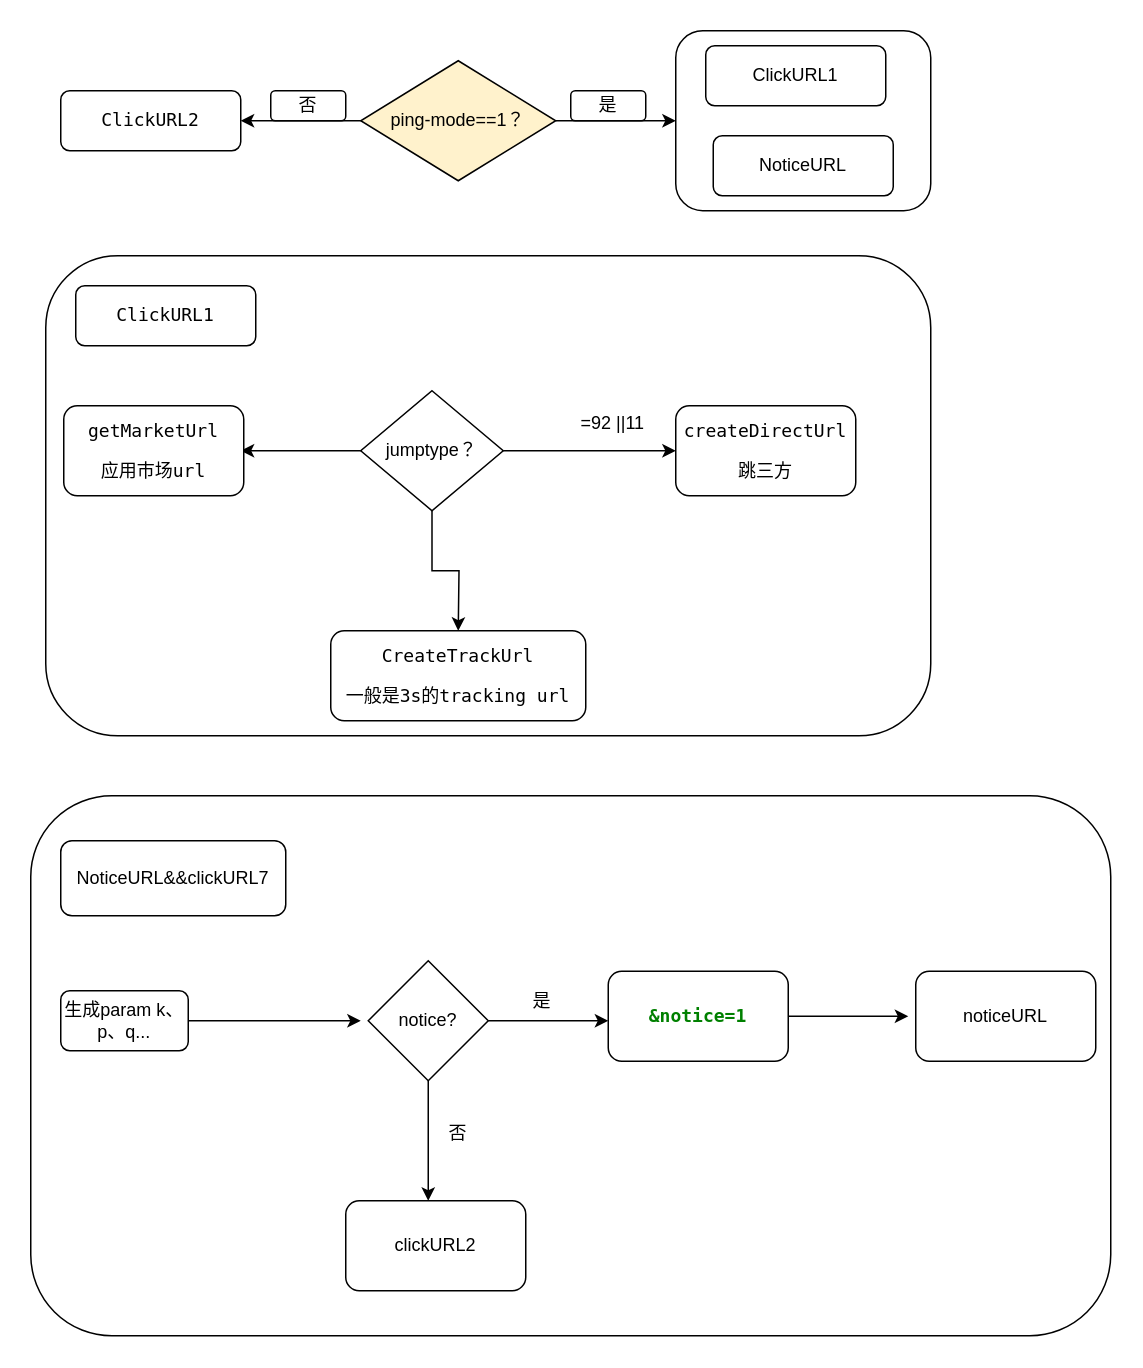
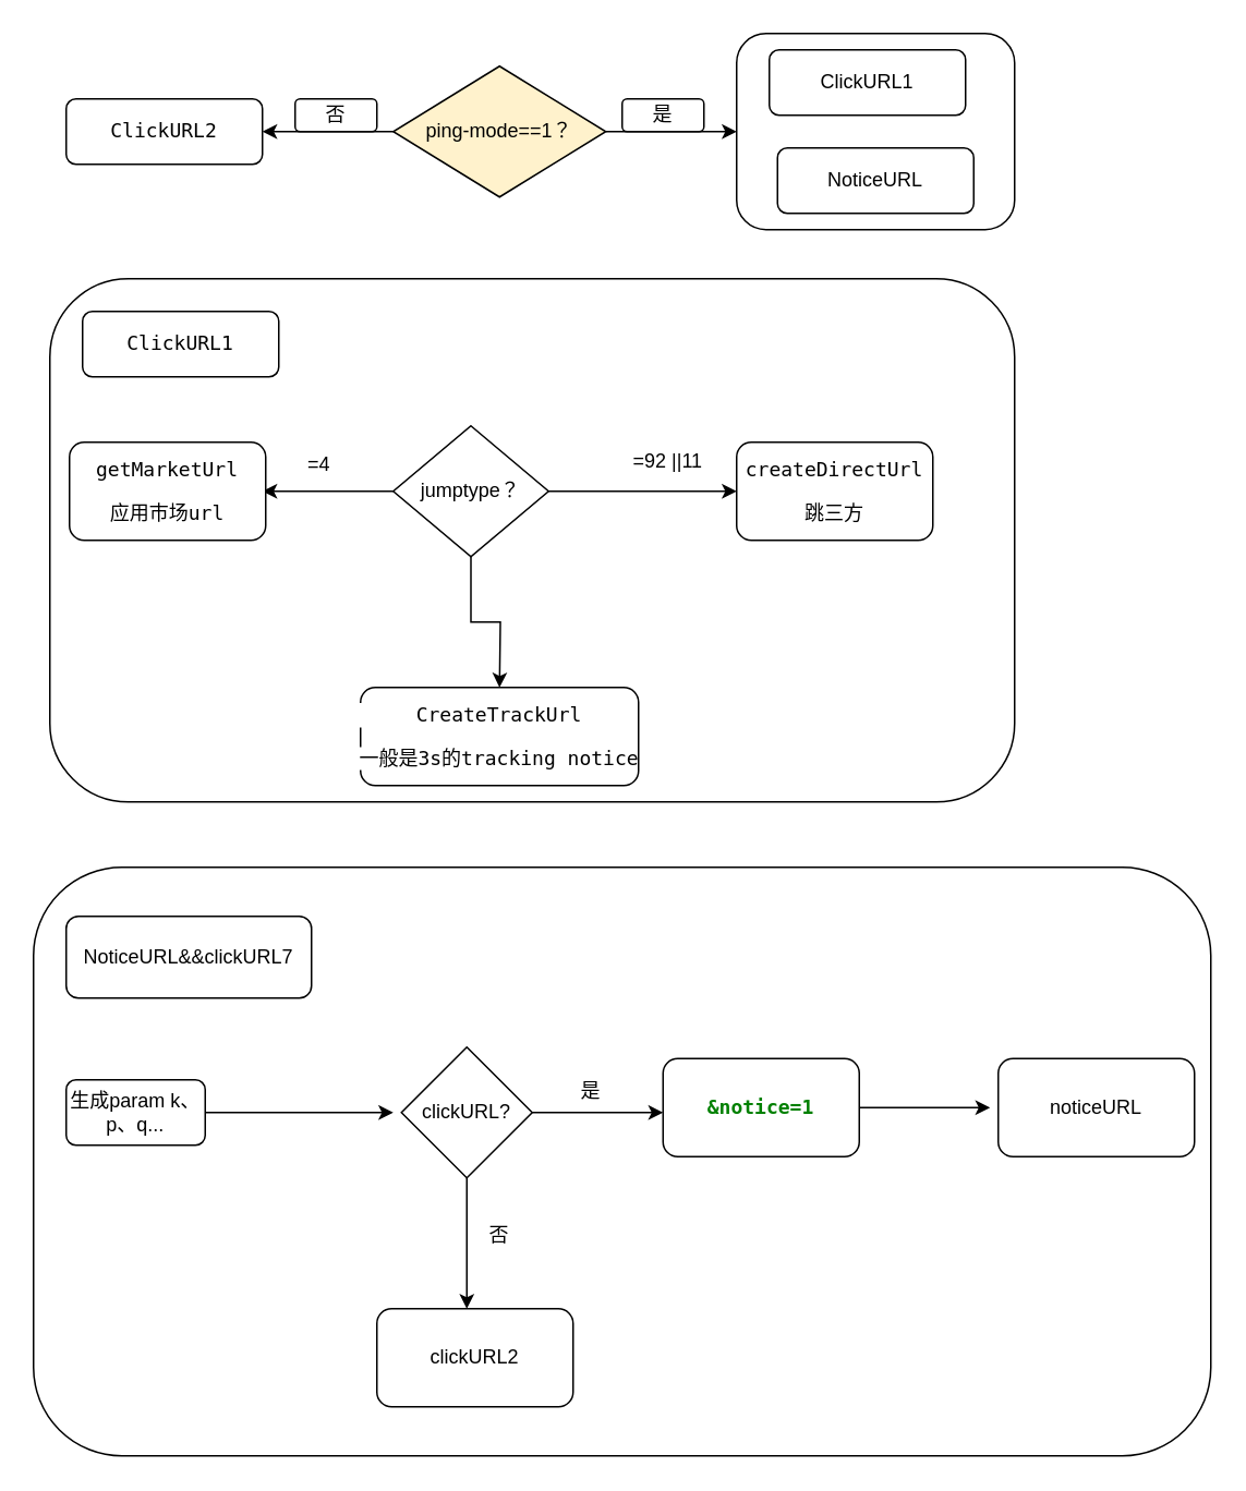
+ <mxCell id="20" value="=4" style="text;html=1;resizable=0;points=[];autosize=1;align=left;verticalAlign=top;spacingTop=-4;" vertex="1" parent="1"><mxGeometry x="186" y="274" width="30" height="20" as="geometry" /></mxCell>
- <mxCell id="22" value="&lt;pre style=&quot;background-color: rgb(255 , 255 , 255) ; font-size: 9pt&quot;&gt;CreateTrackUrl&lt;/pre&gt;&lt;pre style=&quot;background-color: rgb(255 , 255 , 255) ; font-size: 9pt&quot;&gt;一般是3s的tracking url&lt;/pre&gt;" style="rounded=1;whiteSpace=wrap;html=1;" vertex="1" parent="1"><mxGeometry x="220" y="420" width="170" height="60" as="geometry" /></mxCell>
+ <mxCell id="22" value="&lt;pre style=&quot;background-color: rgb(255 , 255 , 255) ; font-size: 9pt&quot;&gt;CreateTrackUrl&lt;/pre&gt;&lt;pre style=&quot;background-color: rgb(255 , 255 , 255) ; font-size: 9pt&quot;&gt;一般是3s的tracking notice&lt;/pre&gt;" style="rounded=1;whiteSpace=wrap;html=1;" vertex="1" parent="1"><mxGeometry x="220" y="420" width="170" height="60" as="geometry" /></mxCell>
- <mxCell id="28" value="notice?" style="rhombus;whiteSpace=wrap;html=1;" vertex="1" parent="1"><mxGeometry x="245" y="640" width="80" height="80" as="geometry" /></mxCell>
+ <mxCell id="28" value="clickURL?" style="rhombus;whiteSpace=wrap;html=1;" vertex="1" parent="1"><mxGeometry x="245" y="640" width="80" height="80" as="geometry" /></mxCell>
